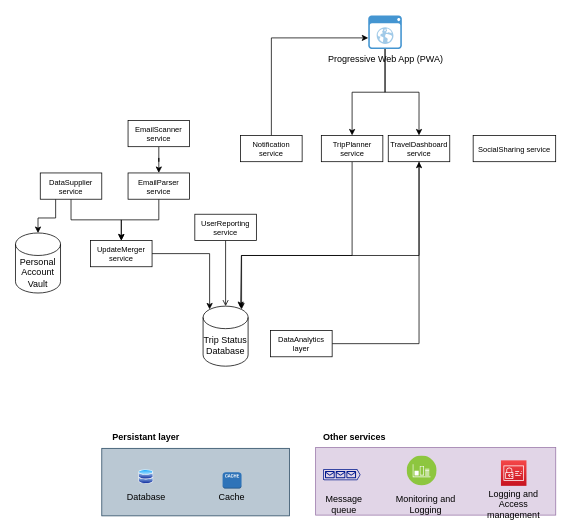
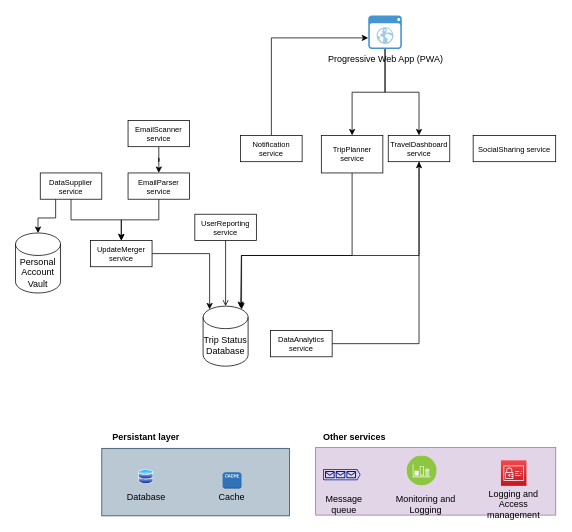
- <mxCell id="12" value="TripPlanner service" style="rounded=0;whiteSpace=wrap;html=1;fontSize=10;" vertex="1" parent="1"><mxGeometry x="427.58" y="180" width="82" height="35" as="geometry" /></mxCell>
+ <mxCell id="12" value="TripPlanner service" style="rounded=0;whiteSpace=wrap;html=1;fontSize=10;" vertex="1" parent="1"><mxGeometry x="427.58" y="180" width="82" height="50" as="geometry" /></mxCell>
- <mxCell id="17" value="DataAnalytics layer" style="rounded=0;whiteSpace=wrap;html=1;fontSize=10;" vertex="1" parent="1"><mxGeometry x="360" y="440" width="82" height="35" as="geometry" /></mxCell>
+ <mxCell id="17" value="DataAnalytics service" style="rounded=0;whiteSpace=wrap;html=1;fontSize=10;" vertex="1" parent="1"><mxGeometry x="360" y="440" width="82" height="35" as="geometry" /></mxCell>
